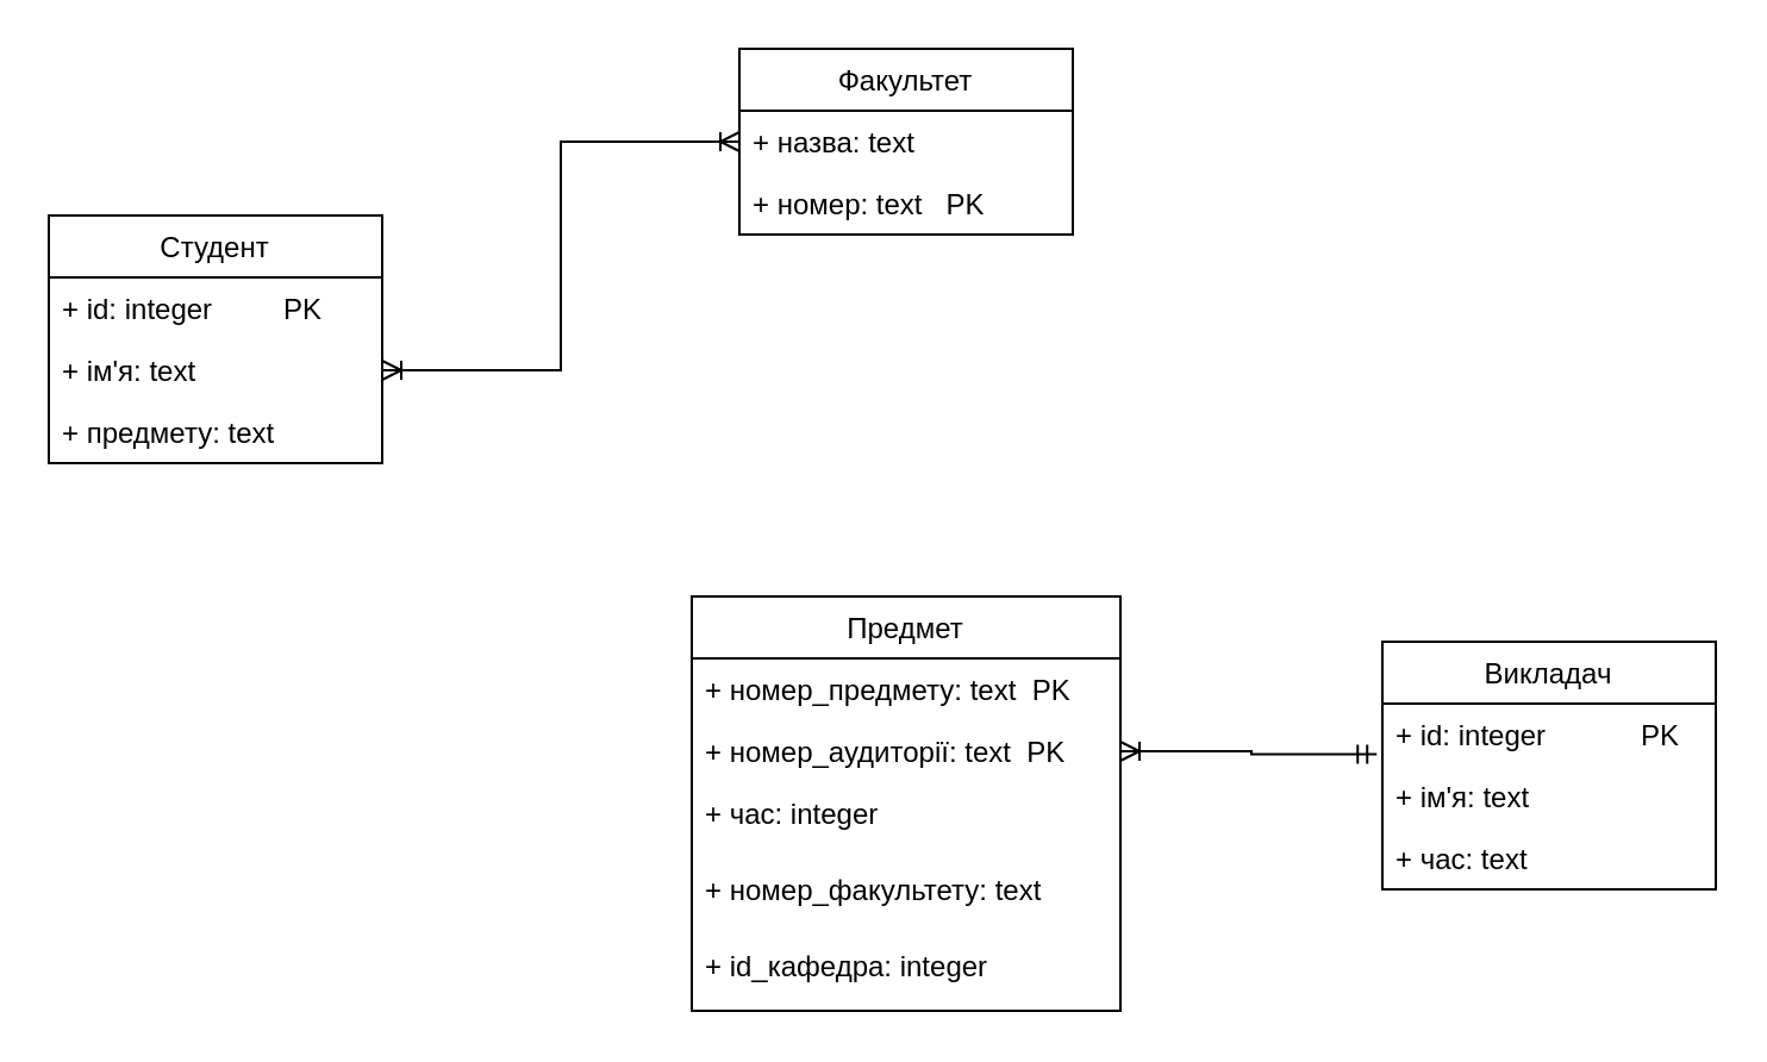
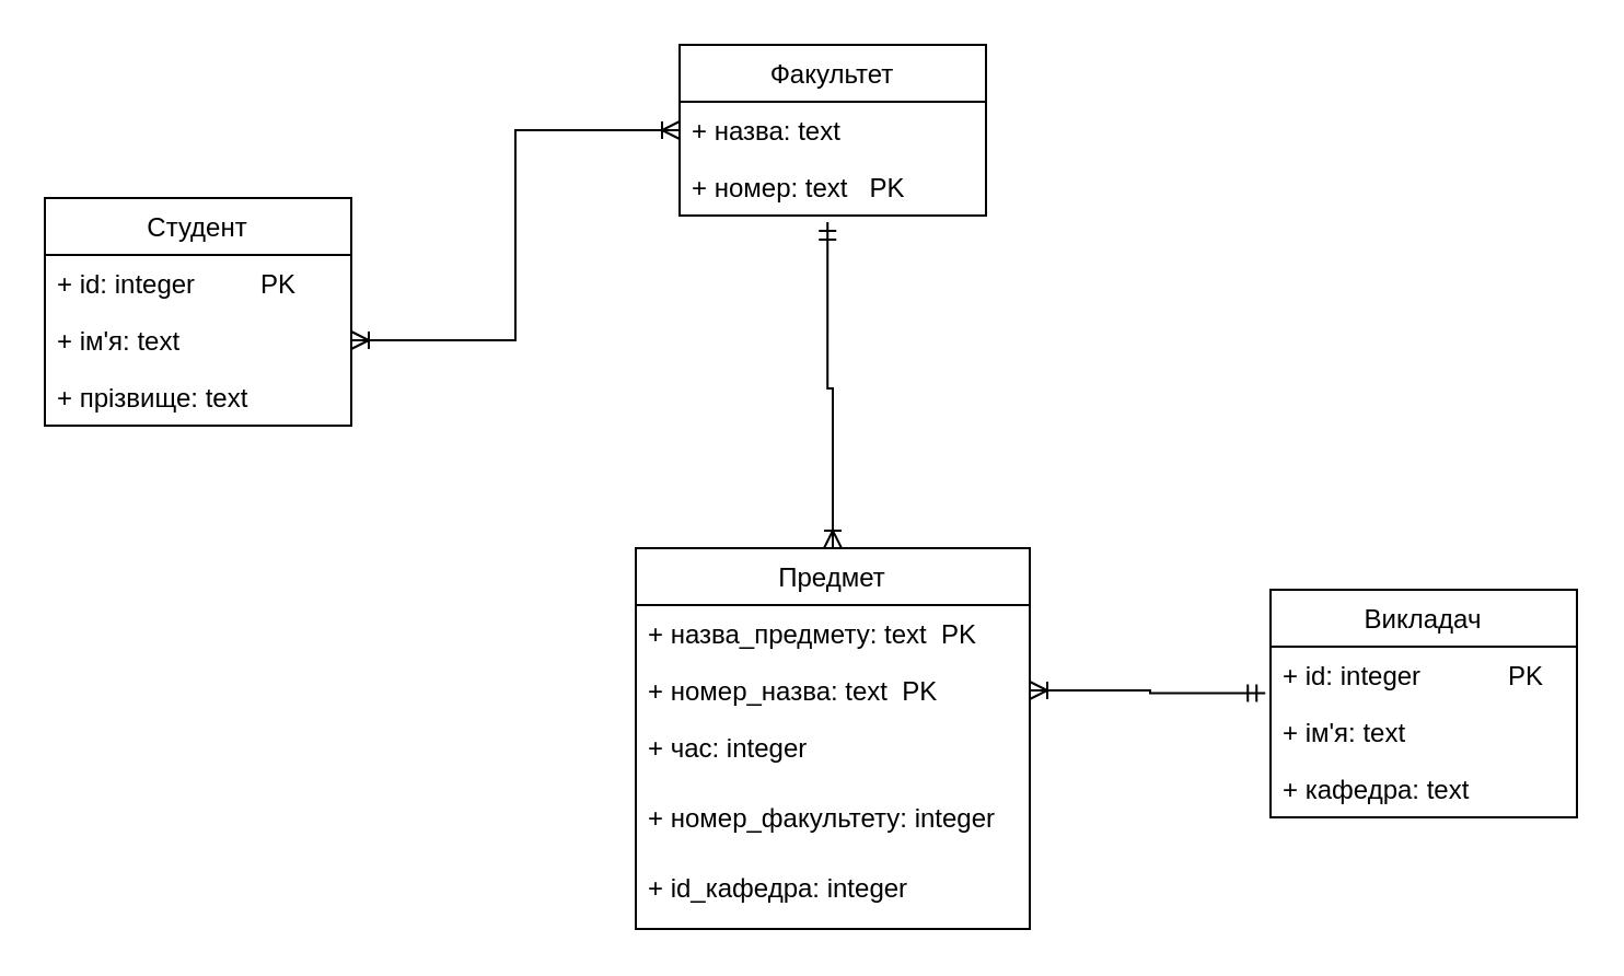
+ <mxCell id="9" style="edgeStyle=orthogonalEdgeStyle;rounded=0;orthogonalLoop=1;jettySize=auto;html=1;exitX=0.5;exitY=0;exitDx=0;exitDy=0;startArrow=ERoneToMany;startFill=0;endArrow=ERmandOne;endFill=0;entryX=0.483;entryY=1.115;entryDx=0;entryDy=0;entryPerimeter=0;" parent="1" source="10" target="8" edge="1"><mxGeometry relative="1" as="geometry"><mxPoint x="377.62" y="125.794" as="targetPoint" /><Array as="points"><mxPoint x="380" y="177" /><mxPoint x="378" y="177" /></Array></mxGeometry></mxCell>
- <mxCell id="5" value="+ предмету: text" style="text;strokeColor=none;fillColor=none;align=left;verticalAlign=top;spacingLeft=4;spacingRight=4;overflow=hidden;rotatable=0;points=[[0,0.5],[1,0.5]];portConstraint=eastwest;" parent="2" vertex="1"><mxGeometry y="78" width="140" height="26" as="geometry" /></mxCell>
+ <mxCell id="5" value="+ прізвище: text" style="text;strokeColor=none;fillColor=none;align=left;verticalAlign=top;spacingLeft=4;spacingRight=4;overflow=hidden;rotatable=0;points=[[0,0.5],[1,0.5]];portConstraint=eastwest;" parent="2" vertex="1"><mxGeometry y="78" width="140" height="26" as="geometry" /></mxCell>
- <mxCell id="11" value="+ номер_предмету: text  PK" style="text;strokeColor=none;fillColor=none;align=left;verticalAlign=top;spacingLeft=4;spacingRight=4;overflow=hidden;rotatable=0;points=[[0,0.5],[1,0.5]];portConstraint=eastwest;" parent="10" vertex="1"><mxGeometry y="26" width="180" height="26" as="geometry" /></mxCell>
+ <mxCell id="11" value="+ назва_предмету: text  PK" style="text;strokeColor=none;fillColor=none;align=left;verticalAlign=top;spacingLeft=4;spacingRight=4;overflow=hidden;rotatable=0;points=[[0,0.5],[1,0.5]];portConstraint=eastwest;" parent="10" vertex="1"><mxGeometry y="26" width="180" height="26" as="geometry" /></mxCell>
- <mxCell id="12" value="+ номер_аудиторії: text  PK" style="text;strokeColor=none;fillColor=none;align=left;verticalAlign=top;spacingLeft=4;spacingRight=4;overflow=hidden;rotatable=0;points=[[0,0.5],[1,0.5]];portConstraint=eastwest;" parent="10" vertex="1"><mxGeometry y="52" width="180" height="26" as="geometry" /></mxCell>
+ <mxCell id="12" value="+ номер_назва: text  PK" style="text;strokeColor=none;fillColor=none;align=left;verticalAlign=top;spacingLeft=4;spacingRight=4;overflow=hidden;rotatable=0;points=[[0,0.5],[1,0.5]];portConstraint=eastwest;" parent="10" vertex="1"><mxGeometry y="52" width="180" height="26" as="geometry" /></mxCell>
- <mxCell id="19" value="+ час: text" style="text;strokeColor=none;fillColor=none;align=left;verticalAlign=top;spacingLeft=4;spacingRight=4;overflow=hidden;rotatable=0;points=[[0,0.5],[1,0.5]];portConstraint=eastwest;" parent="16" vertex="1"><mxGeometry y="78" width="140" height="26" as="geometry" /></mxCell>
+ <mxCell id="19" value="+ кафедра: text" style="text;strokeColor=none;fillColor=none;align=left;verticalAlign=top;spacingLeft=4;spacingRight=4;overflow=hidden;rotatable=0;points=[[0,0.5],[1,0.5]];portConstraint=eastwest;" parent="16" vertex="1"><mxGeometry y="78" width="140" height="26" as="geometry" /></mxCell>
- <mxCell id="14" value="+ номер_факультету: text" style="text;strokeColor=none;fillColor=none;align=left;verticalAlign=top;spacingLeft=4;spacingRight=4;overflow=hidden;rotatable=0;points=[[0,0.5],[1,0.5]];portConstraint=eastwest;" vertex="1" parent="10"><mxGeometry y="110" width="180" height="32" as="geometry" /></mxCell>
+ <mxCell id="14" value="+ номер_факультету: integer" style="text;strokeColor=none;fillColor=none;align=left;verticalAlign=top;spacingLeft=4;spacingRight=4;overflow=hidden;rotatable=0;points=[[0,0.5],[1,0.5]];portConstraint=eastwest;" vertex="1" parent="10"><mxGeometry y="110" width="180" height="32" as="geometry" /></mxCell>
